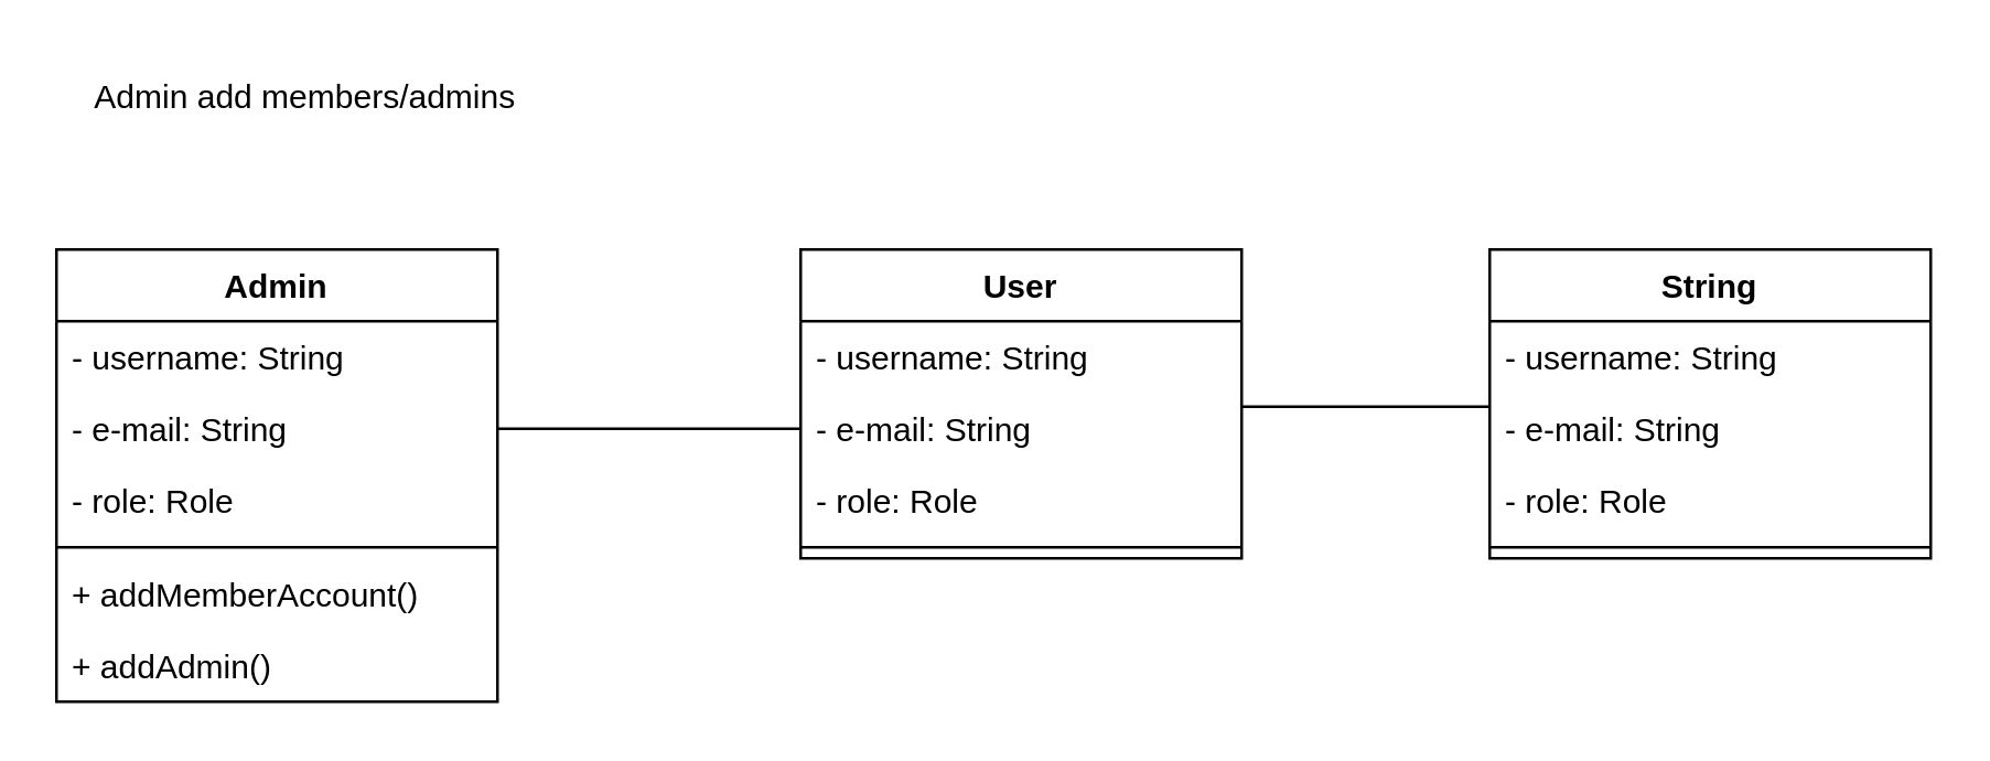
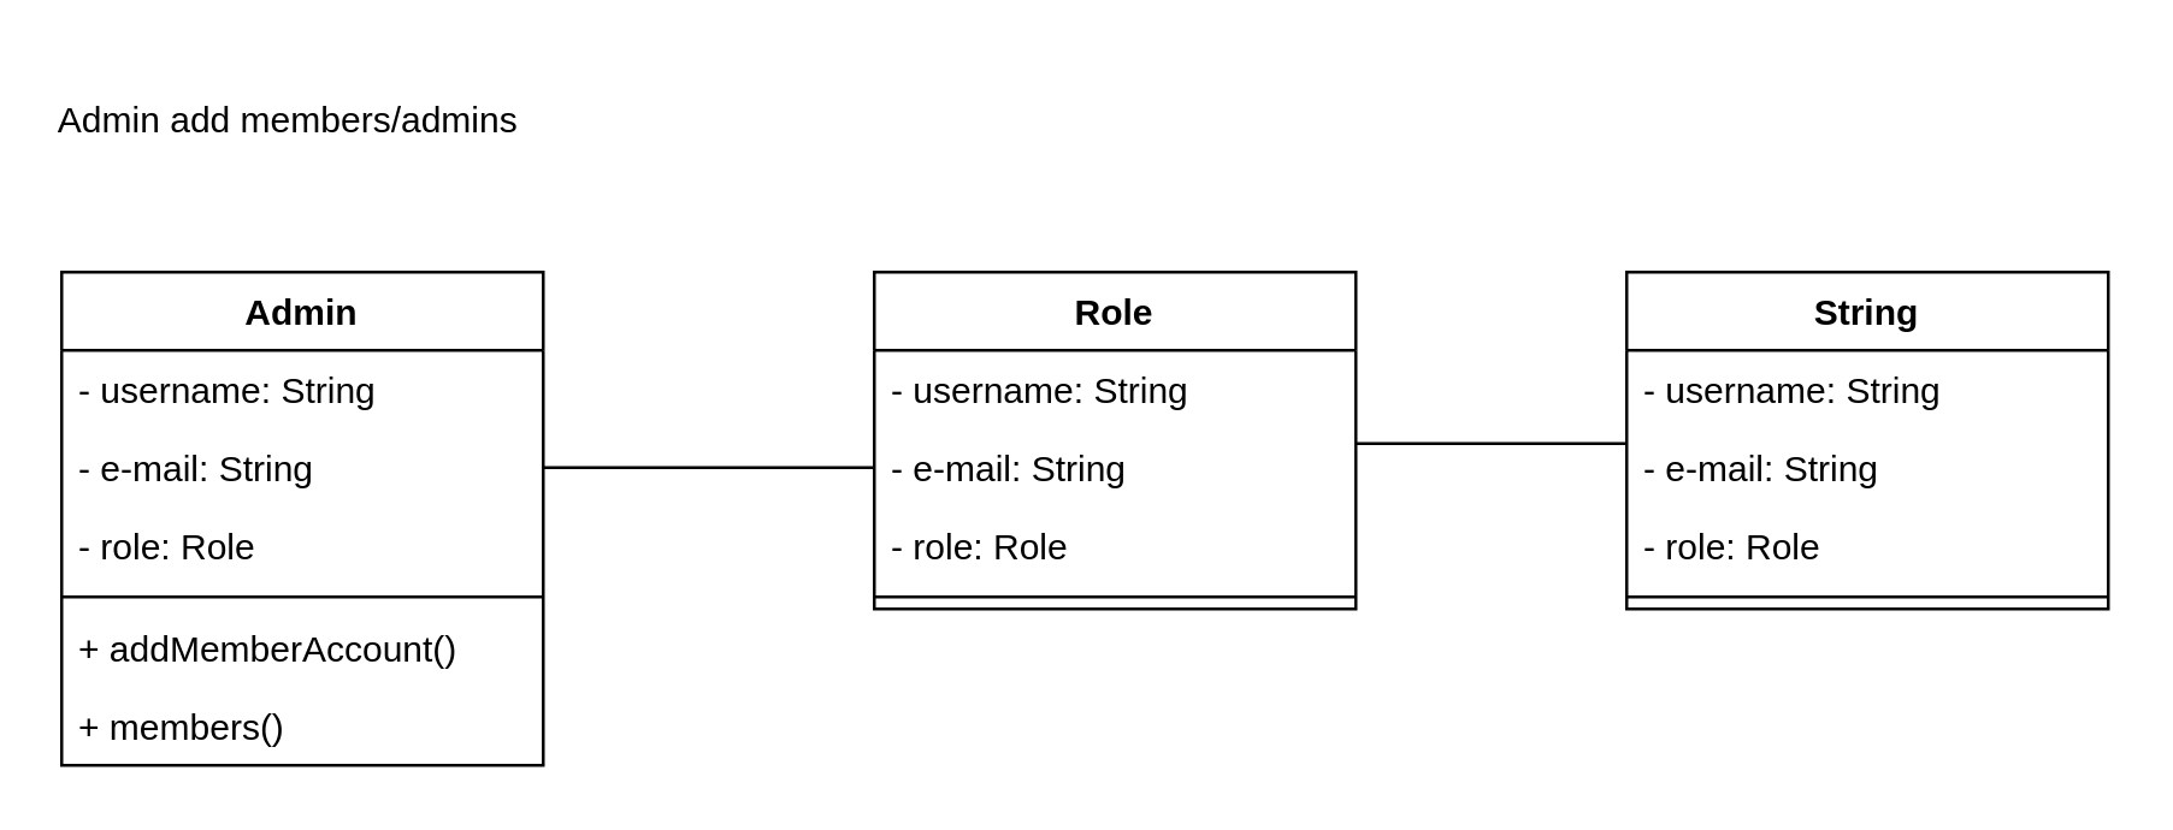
- <mxCell id="21" value="Admin add members/admins" style="text;html=1;align=center;verticalAlign=middle;resizable=0;points=[];autosize=1;strokeColor=none;fillColor=none;" vertex="1" parent="1"><mxGeometry x="20" y="20" width="180" height="30" as="geometry" /></mxCell>
+ <mxCell id="21" value="Admin add members/admins" style="text;html=1;align=center;verticalAlign=middle;resizable=0;points=[];autosize=1;strokeColor=none;fillColor=none;" vertex="1" parent="1"><mxGeometry x="5" y="25" width="180" height="30" as="geometry" /></mxCell>
- <mxCell id="9" value="User" style="swimlane;fontStyle=1;align=center;verticalAlign=top;childLayout=stackLayout;horizontal=1;startSize=26;horizontalStack=0;resizeParent=1;resizeParentMax=0;resizeLast=0;collapsible=1;marginBottom=0;whiteSpace=wrap;html=1;" parent="1" vertex="1"><mxGeometry x="290" y="90" width="160" height="112" as="geometry" /></mxCell>
+ <mxCell id="9" value="Role" style="swimlane;fontStyle=1;align=center;verticalAlign=top;childLayout=stackLayout;horizontal=1;startSize=26;horizontalStack=0;resizeParent=1;resizeParentMax=0;resizeLast=0;collapsible=1;marginBottom=0;whiteSpace=wrap;html=1;" parent="1" vertex="1"><mxGeometry x="290" y="90" width="160" height="112" as="geometry" /></mxCell>
- <mxCell id="8" value="+ addAdmin()" style="text;strokeColor=none;fillColor=none;align=left;verticalAlign=top;spacingLeft=4;spacingRight=4;overflow=hidden;rotatable=0;points=[[0,0.5],[1,0.5]];portConstraint=eastwest;whiteSpace=wrap;html=1;" parent="2" vertex="1"><mxGeometry y="138" width="160" height="26" as="geometry" /></mxCell>
+ <mxCell id="8" value="+ members()" style="text;strokeColor=none;fillColor=none;align=left;verticalAlign=top;spacingLeft=4;spacingRight=4;overflow=hidden;rotatable=0;points=[[0,0.5],[1,0.5]];portConstraint=eastwest;whiteSpace=wrap;html=1;" parent="2" vertex="1"><mxGeometry y="138" width="160" height="26" as="geometry" /></mxCell>
